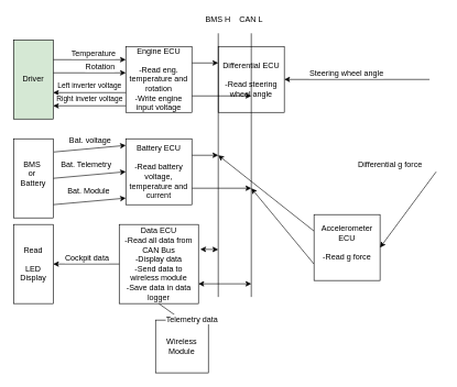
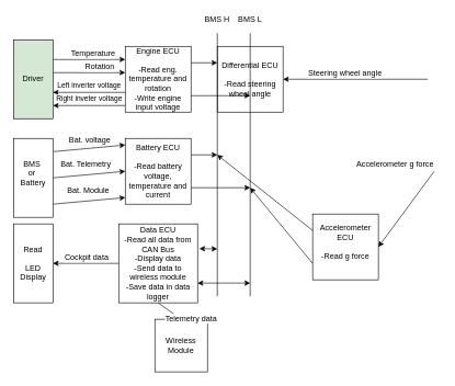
- <mxCell id="44" value="CAN L" style="text;html=1;strokeColor=none;fillColor=none;align=center;verticalAlign=middle;whiteSpace=wrap;rounded=0;fontFamily=Helvetica;" vertex="1" parent="1"><mxGeometry x="360" y="20" width="40" height="20" as="geometry" /></mxCell>
+ <mxCell id="44" value="BMS L" style="text;html=1;strokeColor=none;fillColor=none;align=center;verticalAlign=middle;whiteSpace=wrap;rounded=0;fontFamily=Helvetica;" vertex="1" parent="1"><mxGeometry x="360" y="20" width="40" height="20" as="geometry" /></mxCell>
- <mxCell id="25" value="Differential g force&lt;br&gt;&lt;br&gt;" style="text;html=1;resizable=0;points=[];autosize=1;align=left;verticalAlign=top;spacingTop=-4;fontFamily=Helvetica;" vertex="1" parent="1"><mxGeometry x="540" y="240" width="130" height="30" as="geometry" /></mxCell>
+ <mxCell id="25" value="Accelerometer g force&lt;br&gt;&lt;br&gt;" style="text;html=1;resizable=0;points=[];autosize=1;align=left;verticalAlign=top;spacingTop=-4;fontFamily=Helvetica;" vertex="1" parent="1"><mxGeometry x="540" y="240" width="130" height="30" as="geometry" /></mxCell>
